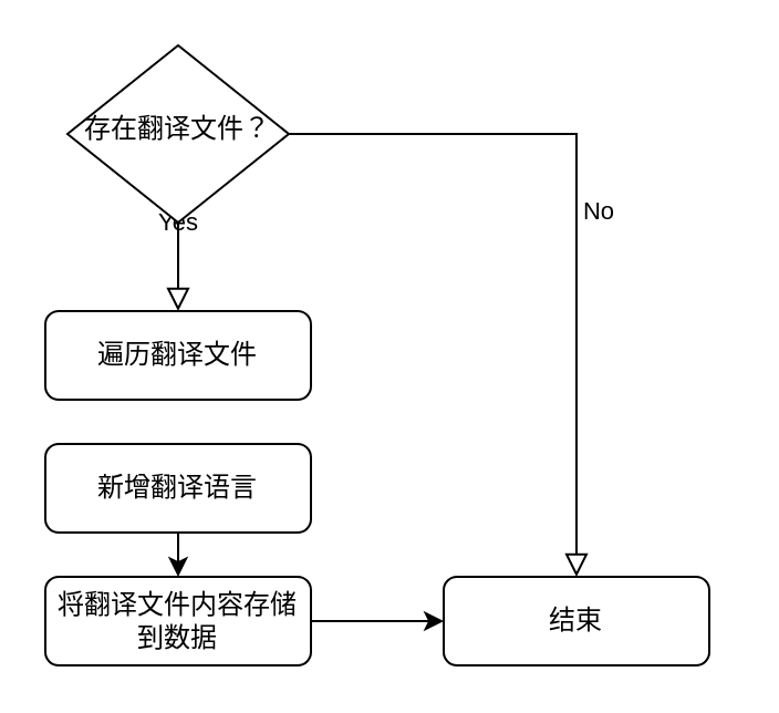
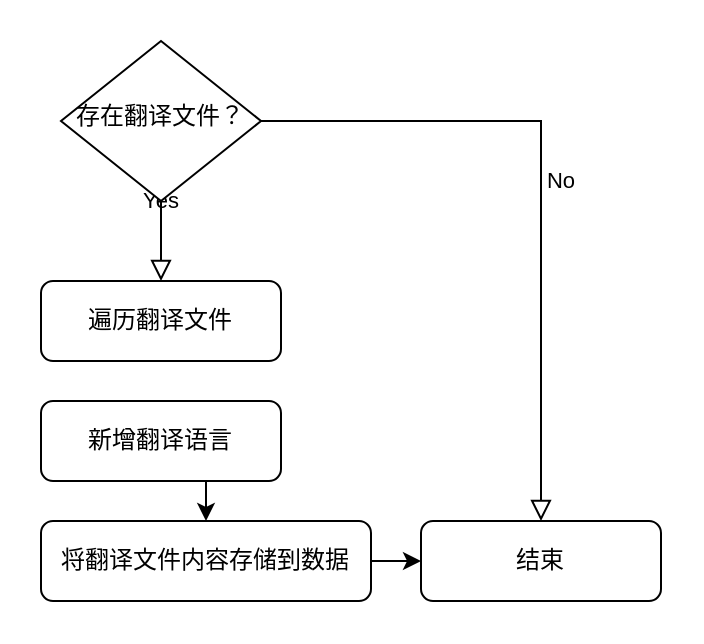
- <mxCell id="9" value="将翻译文件内容存储到数据" style="rounded=1;whiteSpace=wrap;html=1;fontSize=12;glass=0;strokeWidth=1;shadow=0;" vertex="1" parent="1"><mxGeometry x="20" y="260" width="120" height="40" as="geometry" /></mxCell>
+ <mxCell id="9" value="将翻译文件内容存储到数据" style="rounded=1;whiteSpace=wrap;html=1;fontSize=12;glass=0;strokeWidth=1;shadow=0;" vertex="1" parent="1"><mxGeometry x="20" y="260" width="165" height="40" as="geometry" /></mxCell>
- <mxCell id="10" value="结束" style="rounded=1;whiteSpace=wrap;html=1;fontSize=12;glass=0;strokeWidth=1;shadow=0;" vertex="1" parent="1"><mxGeometry x="200" y="260" width="120" height="40" as="geometry" /></mxCell>
+ <mxCell id="10" value="结束" style="rounded=1;whiteSpace=wrap;html=1;fontSize=12;glass=0;strokeWidth=1;shadow=0;" vertex="1" parent="1"><mxGeometry x="210" y="260" width="120" height="40" as="geometry" /></mxCell>
